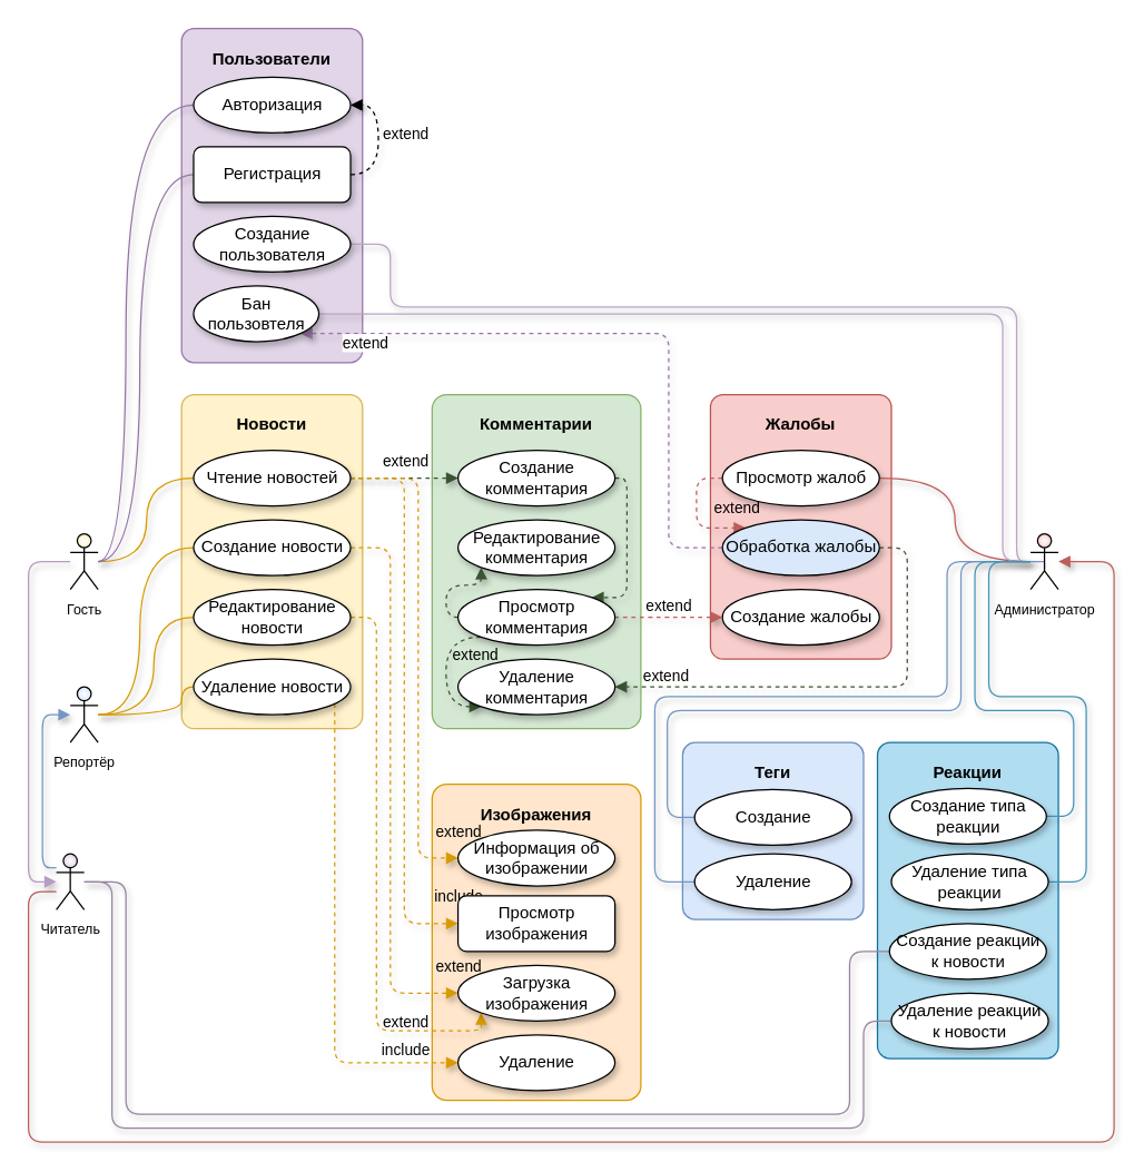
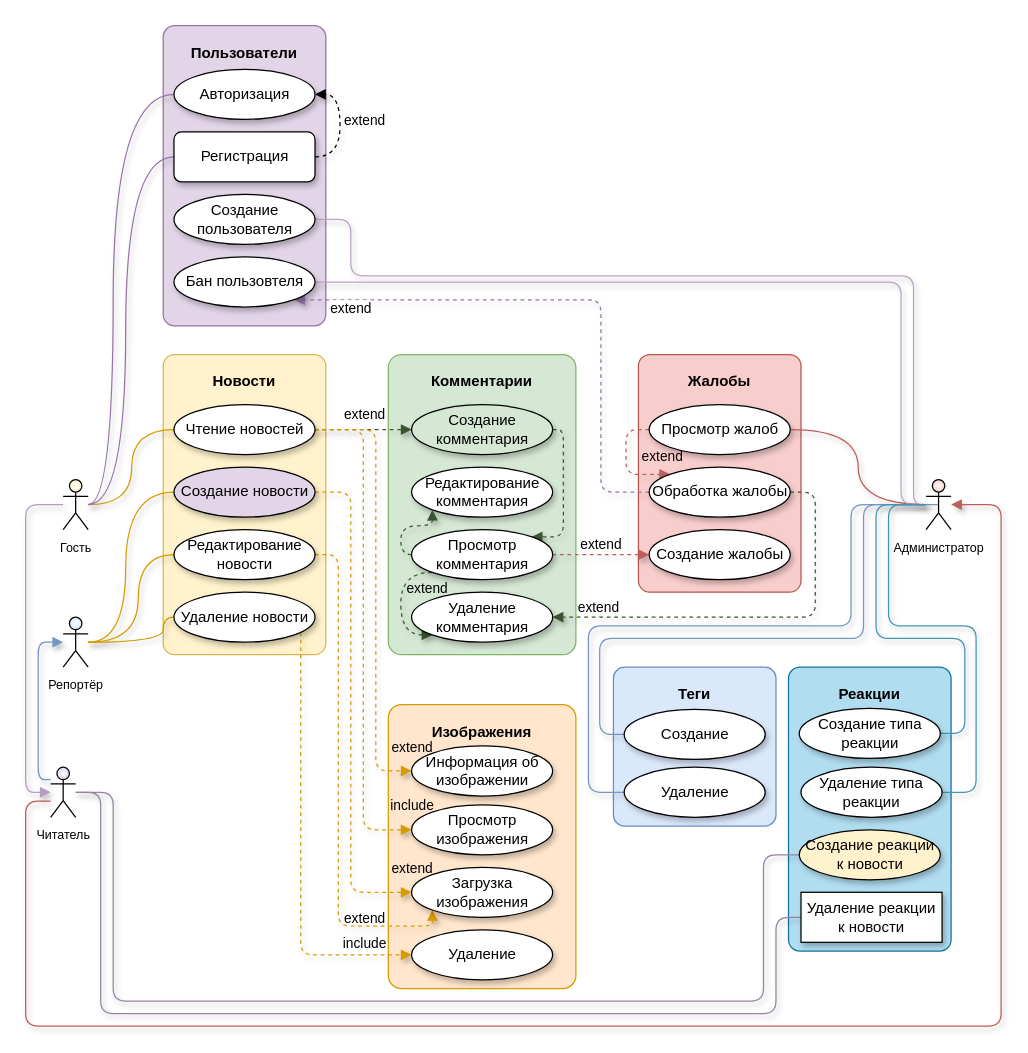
- <mxCell id="74" value="Бан пользовтеля" style="ellipse;whiteSpace=wrap;html=1;shadow=1;" vertex="1" parent="1"><mxGeometry x="138.61" y="205" width="90" height="40" as="geometry" /></mxCell>
+ <mxCell id="74" value="Бан пользовтеля" style="ellipse;whiteSpace=wrap;html=1;shadow=1;" vertex="1" parent="1"><mxGeometry x="138.61" y="205" width="112.78" height="40" as="geometry" /></mxCell>
- <mxCell id="45" value="Создание комментария" style="ellipse;whiteSpace=wrap;html=1;shadow=1;" vertex="1" parent="1"><mxGeometry x="328.61" y="323" width="112.78" height="40" as="geometry" /></mxCell>
+ <mxCell id="45" value="Создание комментария" style="ellipse;whiteSpace=wrap;html=1;shadow=1;fillColor=#d5e8d4;" vertex="1" parent="1"><mxGeometry x="328.61" y="323" width="112.78" height="40" as="geometry" /></mxCell>
- <mxCell id="40" value="Создание новости" style="ellipse;whiteSpace=wrap;html=1;shadow=1;" vertex="1" parent="1"><mxGeometry x="138.61" y="373" width="112.78" height="40" as="geometry" /></mxCell>
+ <mxCell id="40" value="Создание новости" style="ellipse;whiteSpace=wrap;html=1;shadow=1;fillColor=#e1d5e7;" vertex="1" parent="1"><mxGeometry x="138.61" y="373" width="112.78" height="40" as="geometry" /></mxCell>
- <mxCell id="63" value="Обработка жалобы" style="ellipse;whiteSpace=wrap;html=1;shadow=1;fillColor=#dae8fc;" vertex="1" parent="1"><mxGeometry x="518.61" y="373" width="112.78" height="40" as="geometry" /></mxCell>
+ <mxCell id="63" value="Обработка жалобы" style="ellipse;whiteSpace=wrap;html=1;shadow=1;" vertex="1" parent="1"><mxGeometry x="518.61" y="373" width="112.78" height="40" as="geometry" /></mxCell>
- <mxCell id="77" value="Просмотр изображения" style="whiteSpace=wrap;html=1;shadow=1;rounded=1;" vertex="1" parent="1"><mxGeometry x="328.61" y="643" width="112.78" height="40" as="geometry" /></mxCell>
+ <mxCell id="77" value="Просмотр изображения" style="ellipse;whiteSpace=wrap;html=1;shadow=1;" vertex="1" parent="1"><mxGeometry x="328.61" y="643" width="112.78" height="40" as="geometry" /></mxCell>
- <mxCell id="86" value="Создание реакции к новости" style="ellipse;whiteSpace=wrap;html=1;shadow=1;" vertex="1" parent="1"><mxGeometry x="638.61" y="663" width="112.78" height="40" as="geometry" /></mxCell>
+ <mxCell id="86" value="Создание реакции к новости" style="ellipse;whiteSpace=wrap;html=1;shadow=1;fillColor=#fff2cc;" vertex="1" parent="1"><mxGeometry x="638.61" y="663" width="112.78" height="40" as="geometry" /></mxCell>
- <mxCell id="87" value="Удаление реакции к новости" style="ellipse;whiteSpace=wrap;html=1;shadow=1;" vertex="1" parent="1"><mxGeometry x="640" y="713" width="112.78" height="40" as="geometry" /></mxCell>
+ <mxCell id="87" value="Удаление реакции к новости" style="whiteSpace=wrap;html=1;shadow=1;rounded=0;" vertex="1" parent="1"><mxGeometry x="640" y="713" width="112.78" height="40" as="geometry" /></mxCell>
